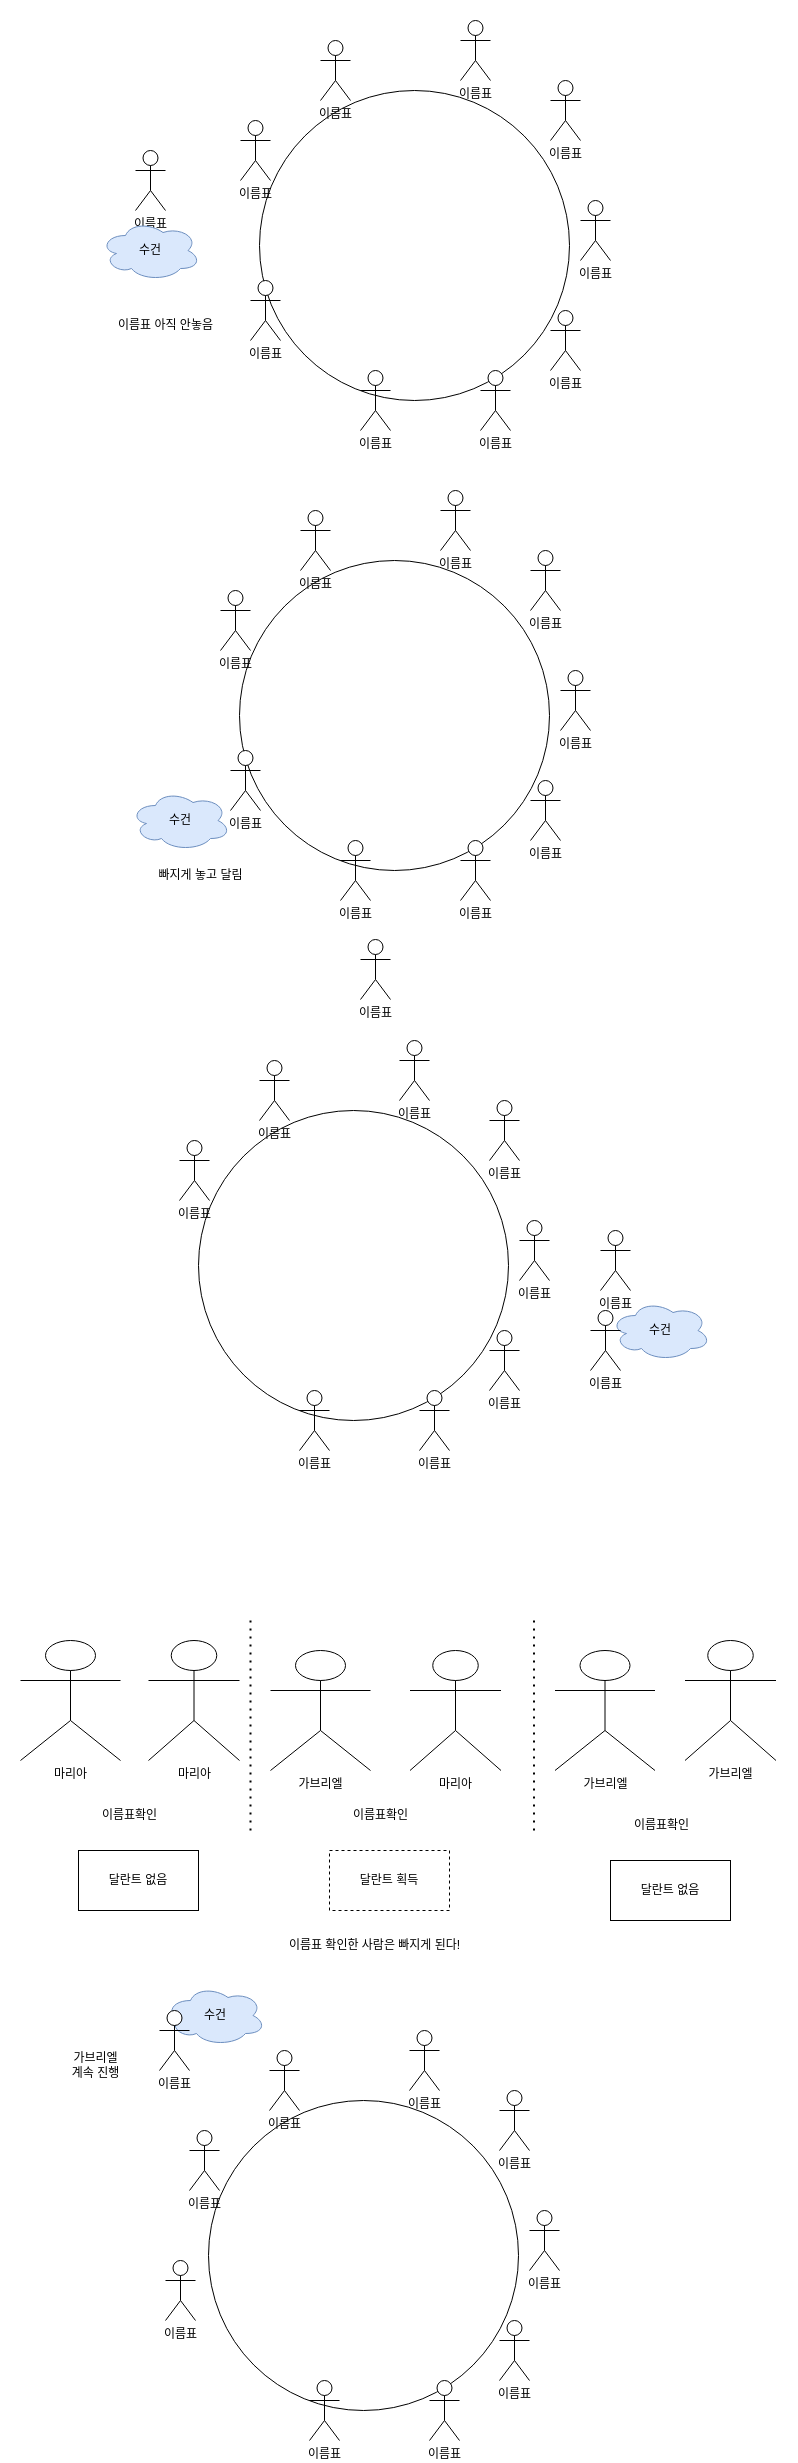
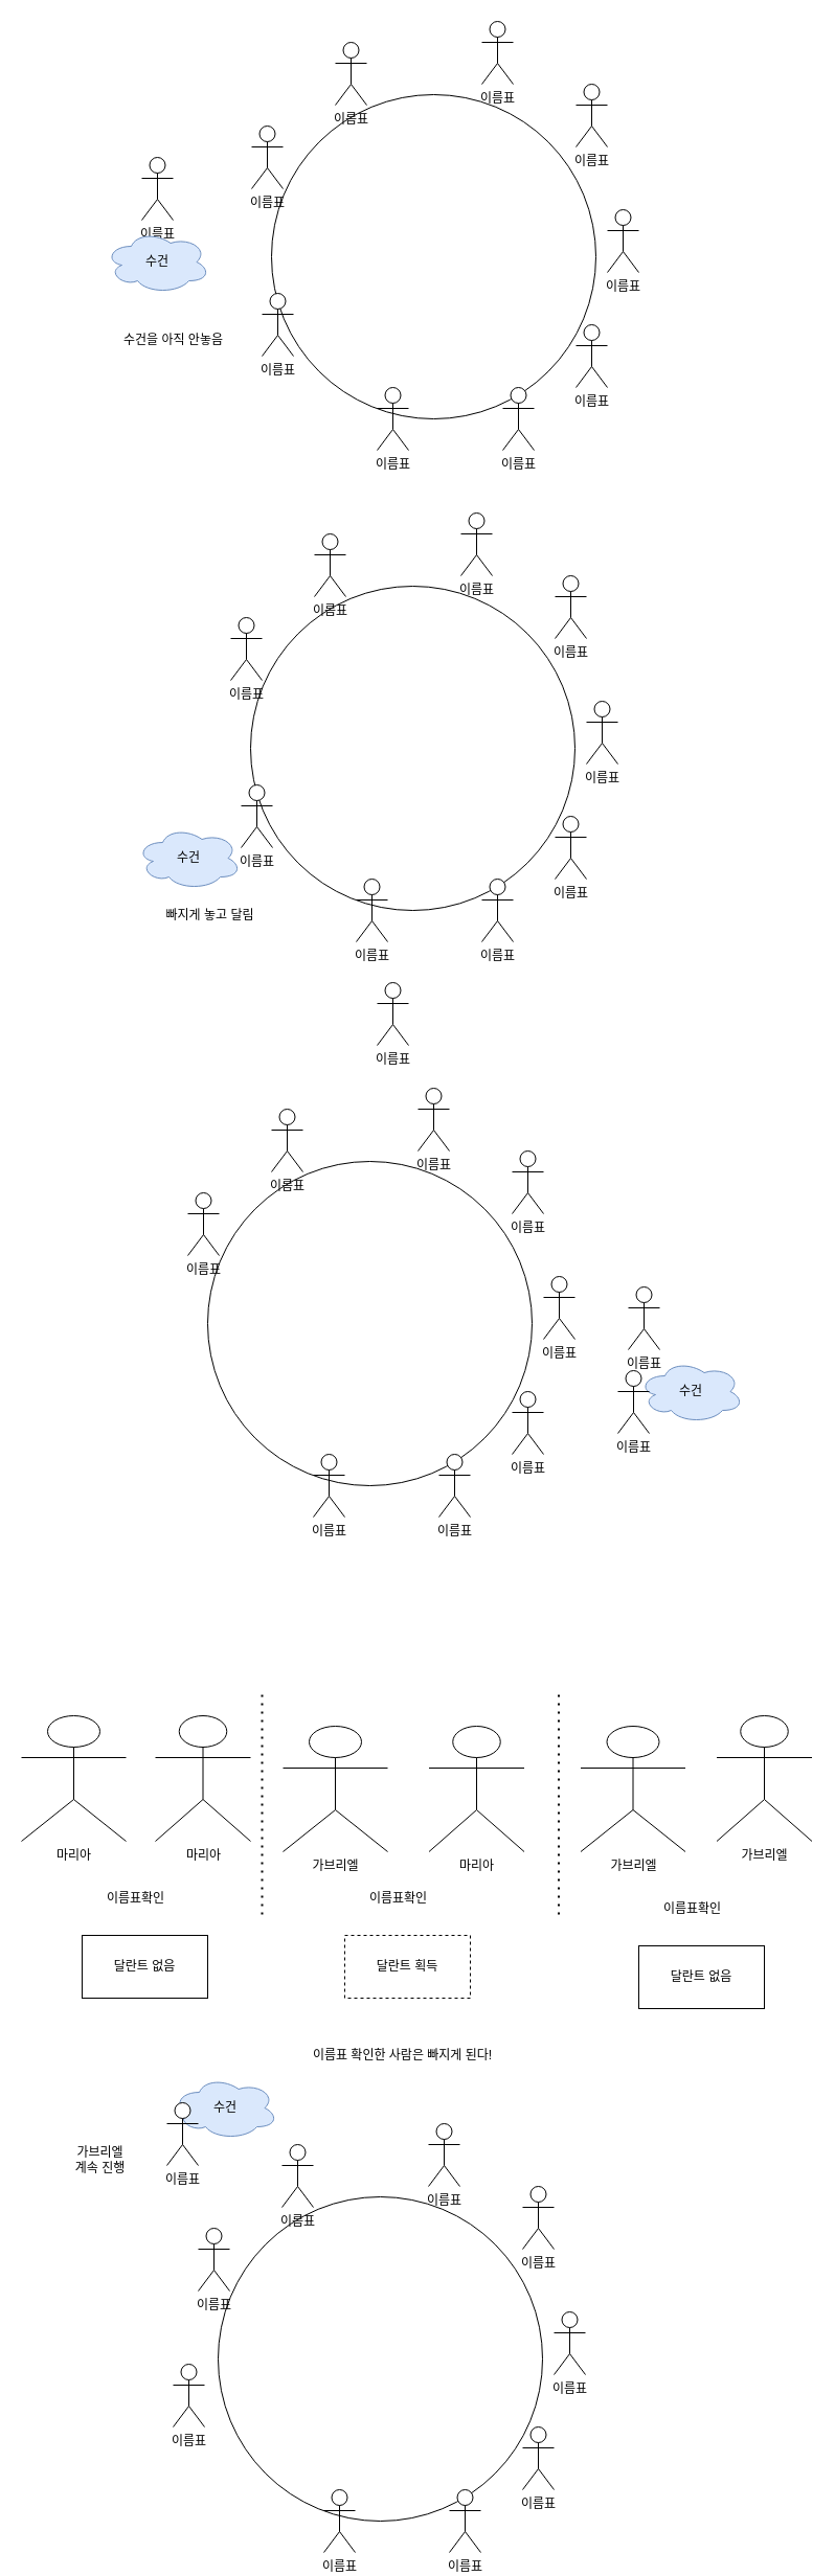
- <mxCell id="66" value="이름표 아직 안놓음" style="text;html=1;align=center;verticalAlign=middle;resizable=0;points=[];autosize=1;strokeColor=none;fillColor=none;" vertex="1" parent="1"><mxGeometry x="100" y="310" width="130" height="30" as="geometry" /></mxCell>
+ <mxCell id="66" value="수건을 아직 안놓음" style="text;html=1;align=center;verticalAlign=middle;resizable=0;points=[];autosize=1;strokeColor=none;fillColor=none;" vertex="1" parent="1"><mxGeometry x="100" y="310" width="130" height="30" as="geometry" /></mxCell>
- <mxCell id="65" value="이름표 확인한 사람은 빠지게 된다!" style="text;html=1;align=center;verticalAlign=middle;resizable=0;points=[];autosize=1;strokeColor=none;fillColor=none;" vertex="1" parent="1"><mxGeometry x="269" y="1930" width="210" height="30" as="geometry" /></mxCell>
+ <mxCell id="65" value="이름표 확인한 사람은 빠지게 된다!" style="text;html=1;align=center;verticalAlign=middle;resizable=0;points=[];autosize=1;strokeColor=none;fillColor=none;" vertex="1" parent="1"><mxGeometry x="279" y="1950" width="210" height="30" as="geometry" /></mxCell>
